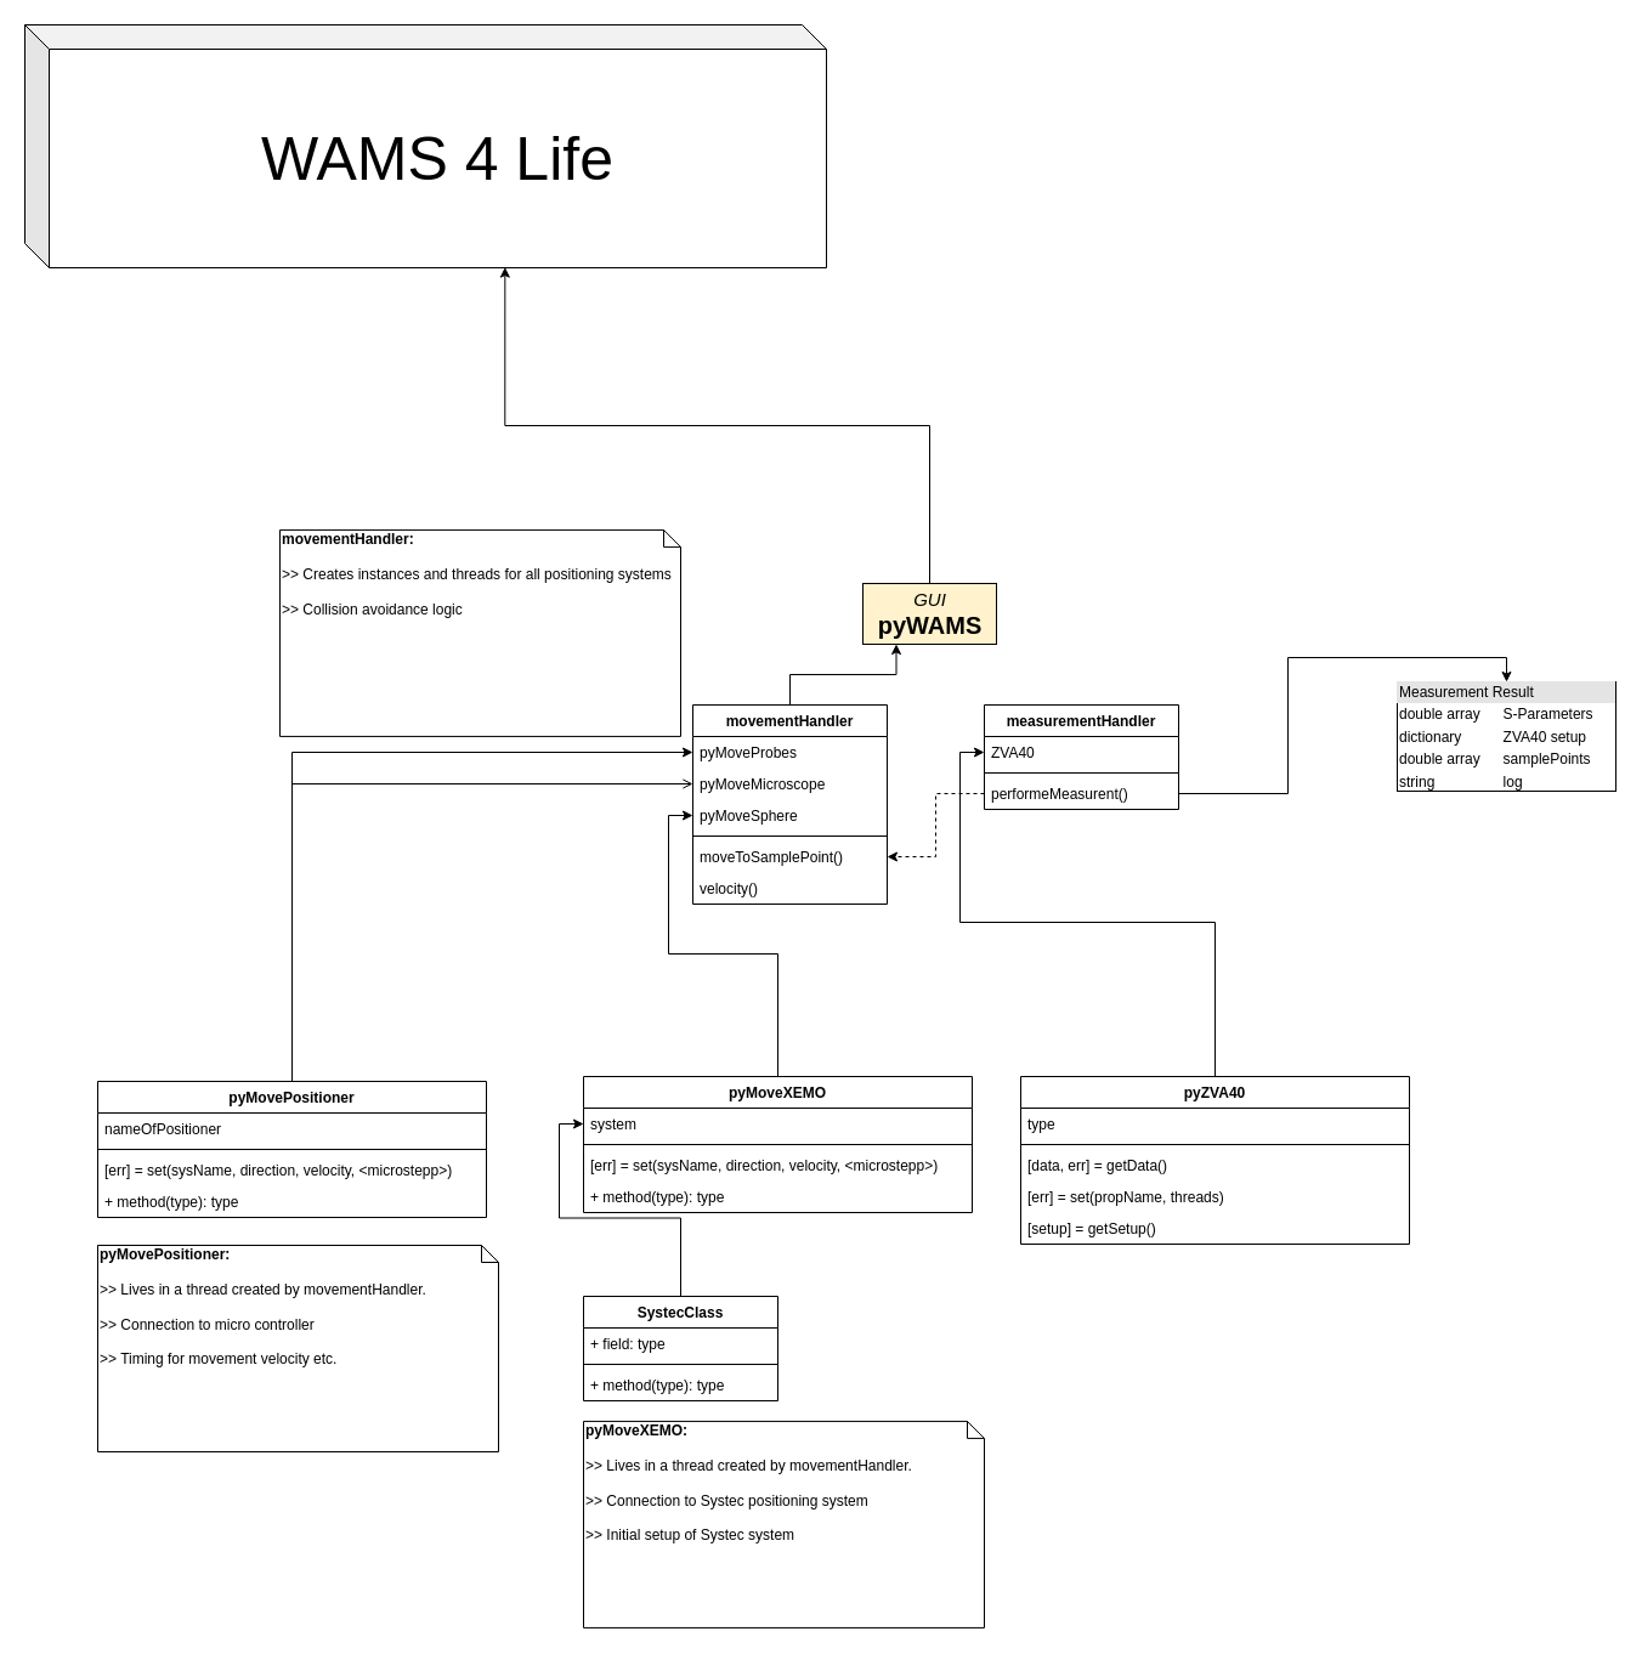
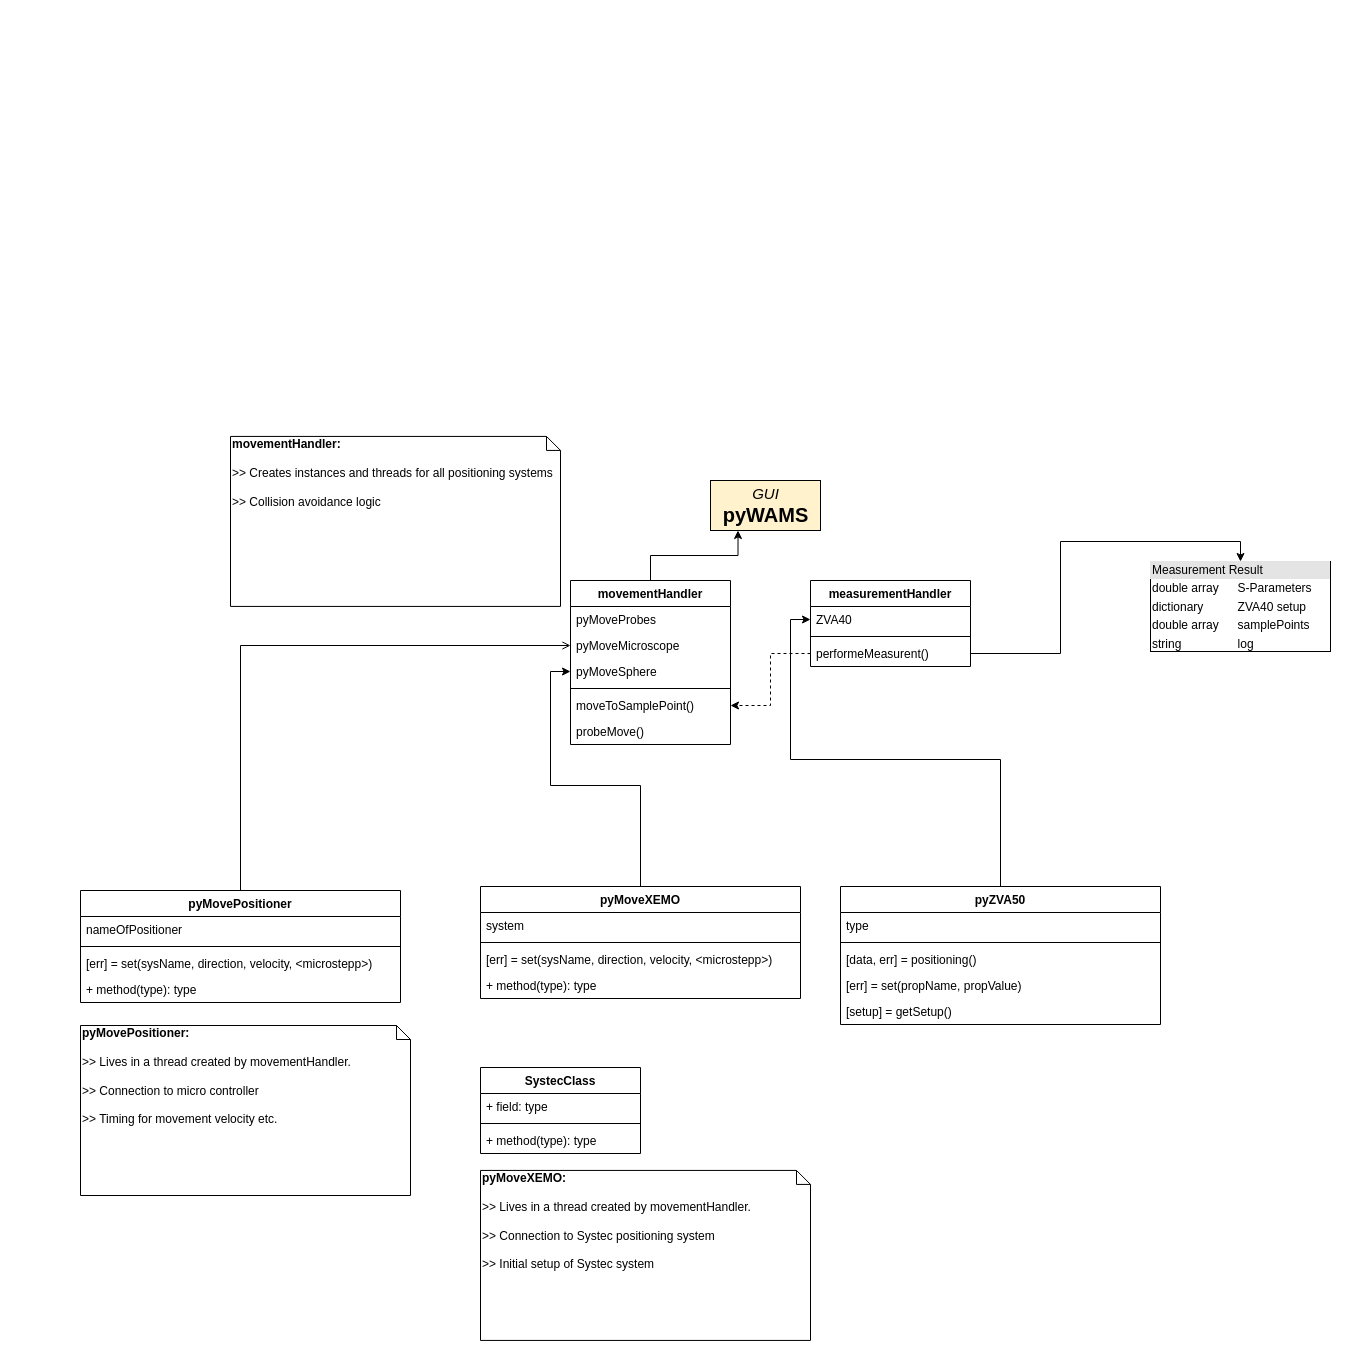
- <mxCell id="47" value="&lt;font style=&quot;font-size: 50px&quot;&gt;WAMS 4 Life&lt;/font&gt;" style="shape=cube;whiteSpace=wrap;html=1;boundedLbl=1;backgroundOutline=1;darkOpacity=0.05;darkOpacity2=0.1;" vertex="1" parent="1"><mxGeometry x="20" y="20" width="660" height="200" as="geometry" /></mxCell>
- <mxCell id="2" style="edgeStyle=orthogonalEdgeStyle;rounded=0;orthogonalLoop=1;jettySize=auto;html=1;exitX=0.5;exitY=0;exitDx=0;exitDy=0;entryX=0.599;entryY=0.998;entryDx=0;entryDy=0;entryPerimeter=0;" edge="1" parent="1" source="3" target="47"><mxGeometry relative="1" as="geometry" /></mxCell>
- <mxCell id="4" style="edgeStyle=orthogonalEdgeStyle;rounded=0;orthogonalLoop=1;jettySize=auto;html=1;exitX=0.5;exitY=0;exitDx=0;exitDy=0;entryX=0;entryY=0.5;entryDx=0;entryDy=0;" edge="1" parent="1" source="6" target="13"><mxGeometry relative="1" as="geometry" /></mxCell>
- <mxCell id="18" value="velocity()" style="text;strokeColor=none;fillColor=none;align=left;verticalAlign=top;spacingLeft=4;spacingRight=4;overflow=hidden;rotatable=0;points=[[0,0.5],[1,0.5]];portConstraint=eastwest;" vertex="1" parent="12"><mxGeometry y="138" width="160" height="26" as="geometry" /></mxCell>
+ <mxCell id="18" value="probeMove()" style="text;strokeColor=none;fillColor=none;align=left;verticalAlign=top;spacingLeft=4;spacingRight=4;overflow=hidden;rotatable=0;points=[[0,0.5],[1,0.5]];portConstraint=eastwest;" vertex="1" parent="12"><mxGeometry y="138" width="160" height="26" as="geometry" /></mxCell>
- <mxCell id="26" value="pyZVA40" style="swimlane;fontStyle=1;align=center;verticalAlign=top;childLayout=stackLayout;horizontal=1;startSize=26;horizontalStack=0;resizeParent=1;resizeParentMax=0;resizeLast=0;collapsible=1;marginBottom=0;" vertex="1" parent="1"><mxGeometry x="840" y="886" width="320" height="138" as="geometry" /></mxCell>
+ <mxCell id="26" value="pyZVA50" style="swimlane;fontStyle=1;align=center;verticalAlign=top;childLayout=stackLayout;horizontal=1;startSize=26;horizontalStack=0;resizeParent=1;resizeParentMax=0;resizeLast=0;collapsible=1;marginBottom=0;" vertex="1" parent="1"><mxGeometry x="840" y="886" width="320" height="138" as="geometry" /></mxCell>
- <mxCell id="29" value="[data, err] = getData()" style="text;strokeColor=none;fillColor=none;align=left;verticalAlign=top;spacingLeft=4;spacingRight=4;overflow=hidden;rotatable=0;points=[[0,0.5],[1,0.5]];portConstraint=eastwest;" vertex="1" parent="26"><mxGeometry y="60" width="320" height="26" as="geometry" /></mxCell>
+ <mxCell id="29" value="[data, err] = positioning()" style="text;strokeColor=none;fillColor=none;align=left;verticalAlign=top;spacingLeft=4;spacingRight=4;overflow=hidden;rotatable=0;points=[[0,0.5],[1,0.5]];portConstraint=eastwest;" vertex="1" parent="26"><mxGeometry y="60" width="320" height="26" as="geometry" /></mxCell>
- <mxCell id="30" value="[err] = set(propName, threads)" style="text;strokeColor=none;fillColor=none;align=left;verticalAlign=top;spacingLeft=4;spacingRight=4;overflow=hidden;rotatable=0;points=[[0,0.5],[1,0.5]];portConstraint=eastwest;" vertex="1" parent="26"><mxGeometry y="86" width="320" height="26" as="geometry" /></mxCell>
+ <mxCell id="30" value="[err] = set(propName, propValue)" style="text;strokeColor=none;fillColor=none;align=left;verticalAlign=top;spacingLeft=4;spacingRight=4;overflow=hidden;rotatable=0;points=[[0,0.5],[1,0.5]];portConstraint=eastwest;" vertex="1" parent="26"><mxGeometry y="86" width="320" height="26" as="geometry" /></mxCell>
- <mxCell id="32" style="edgeStyle=orthogonalEdgeStyle;rounded=0;orthogonalLoop=1;jettySize=auto;html=1;exitX=0.5;exitY=0;exitDx=0;exitDy=0;entryX=0;entryY=0.5;entryDx=0;entryDy=0;" edge="1" parent="1" source="33" target="21"><mxGeometry relative="1" as="geometry" /></mxCell>
